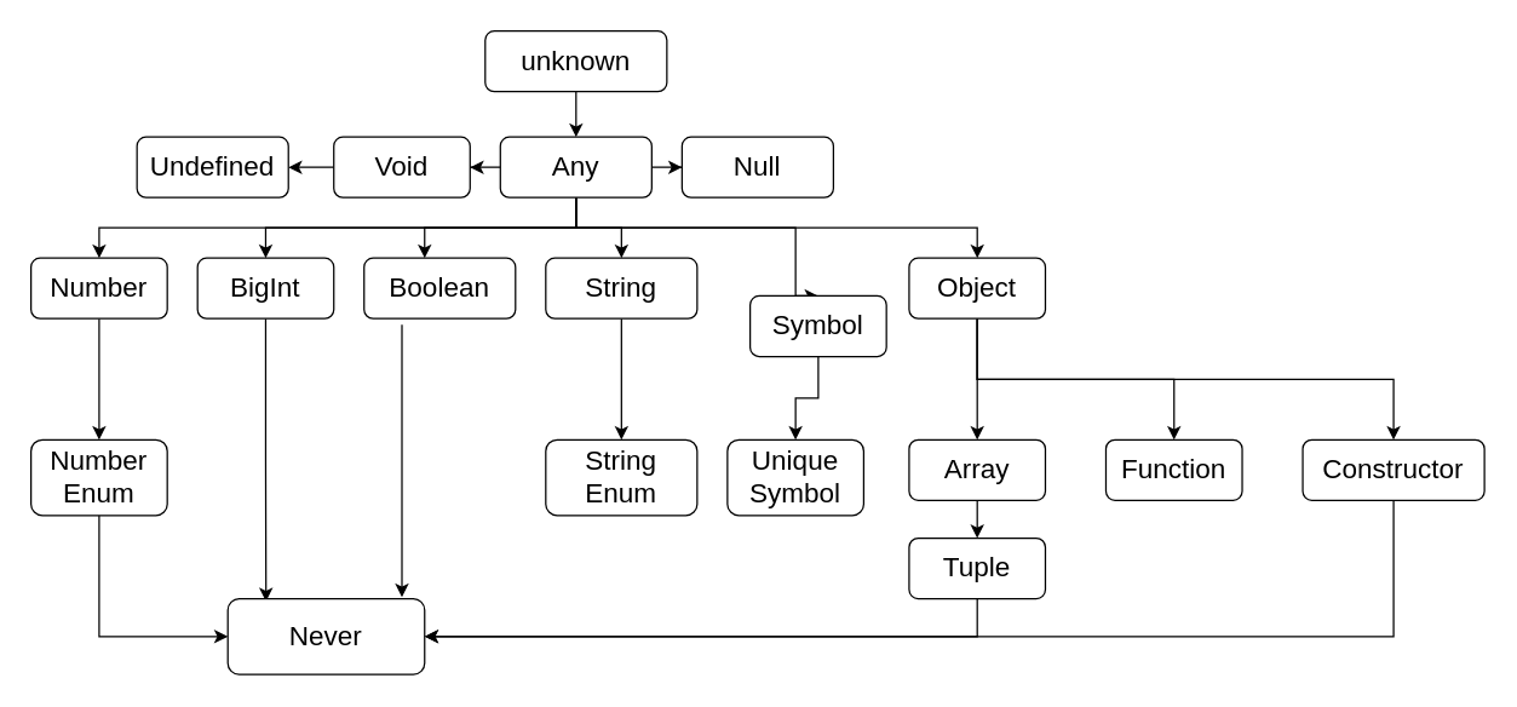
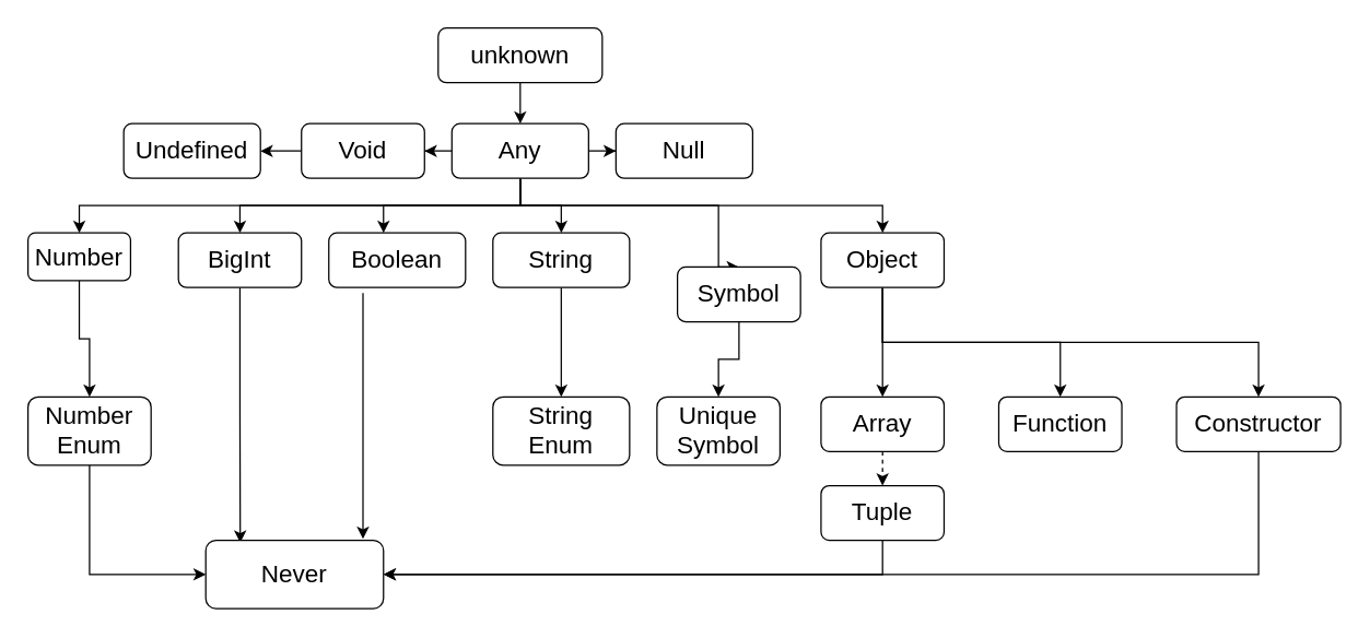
- <mxCell id="28" value="&lt;font style=&quot;font-size: 18px&quot;&gt;Number&lt;/font&gt;" style="rounded=1;whiteSpace=wrap;html=1;" vertex="1" parent="1"><mxGeometry x="20" y="170" width="90" height="40" as="geometry" /></mxCell>
+ <mxCell id="28" value="&lt;font style=&quot;font-size: 18px&quot;&gt;Number&lt;/font&gt;" style="rounded=1;whiteSpace=wrap;html=1;" vertex="1" parent="1"><mxGeometry x="20" y="170" width="75" height="35" as="geometry" /></mxCell>
- <mxCell id="35" style="edgeStyle=orthogonalEdgeStyle;rounded=0;orthogonalLoop=1;jettySize=auto;html=1;exitX=0.5;exitY=1;exitDx=0;exitDy=0;entryX=0.5;entryY=0;entryDx=0;entryDy=0;" edge="1" parent="1" source="36" target="42"><mxGeometry relative="1" as="geometry"><mxPoint x="645" y="350" as="targetPoint" /></mxGeometry></mxCell>
+ <mxCell id="35" style="edgeStyle=orthogonalEdgeStyle;rounded=0;orthogonalLoop=1;jettySize=auto;html=1;exitX=0.5;exitY=1;exitDx=0;exitDy=0;entryX=0.5;entryY=0;entryDx=0;entryDy=0;dashed=1;" edge="1" parent="1" source="36" target="42"><mxGeometry relative="1" as="geometry"><mxPoint x="645" y="350" as="targetPoint" /></mxGeometry></mxCell>
